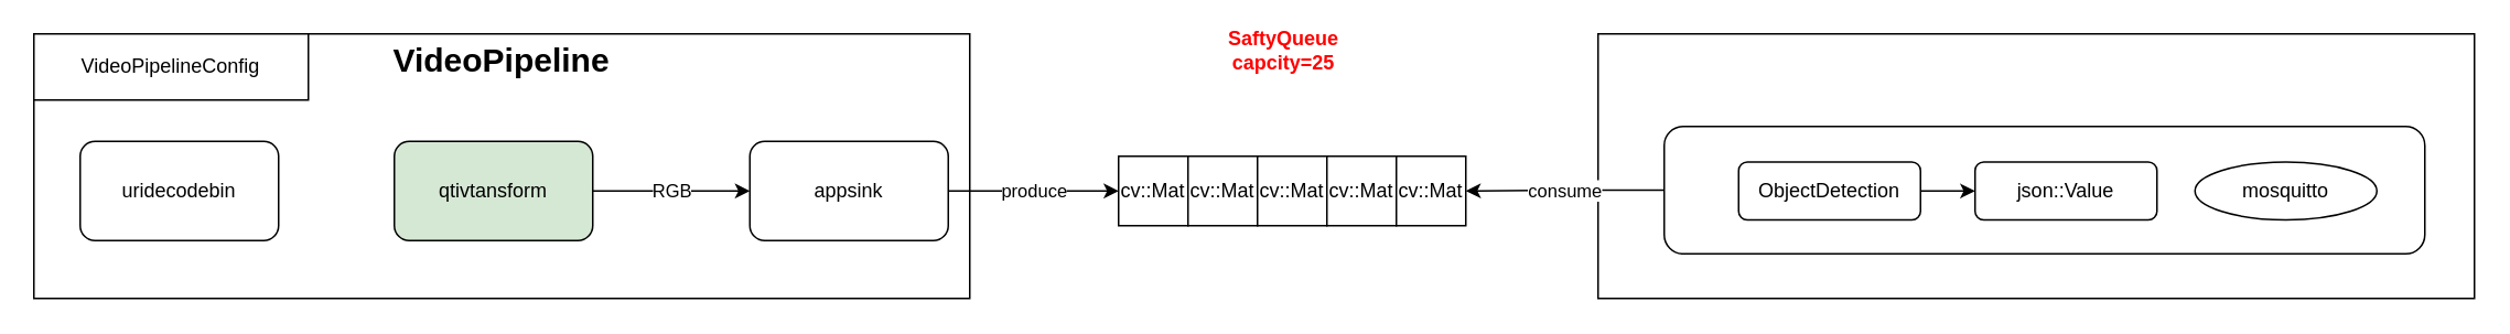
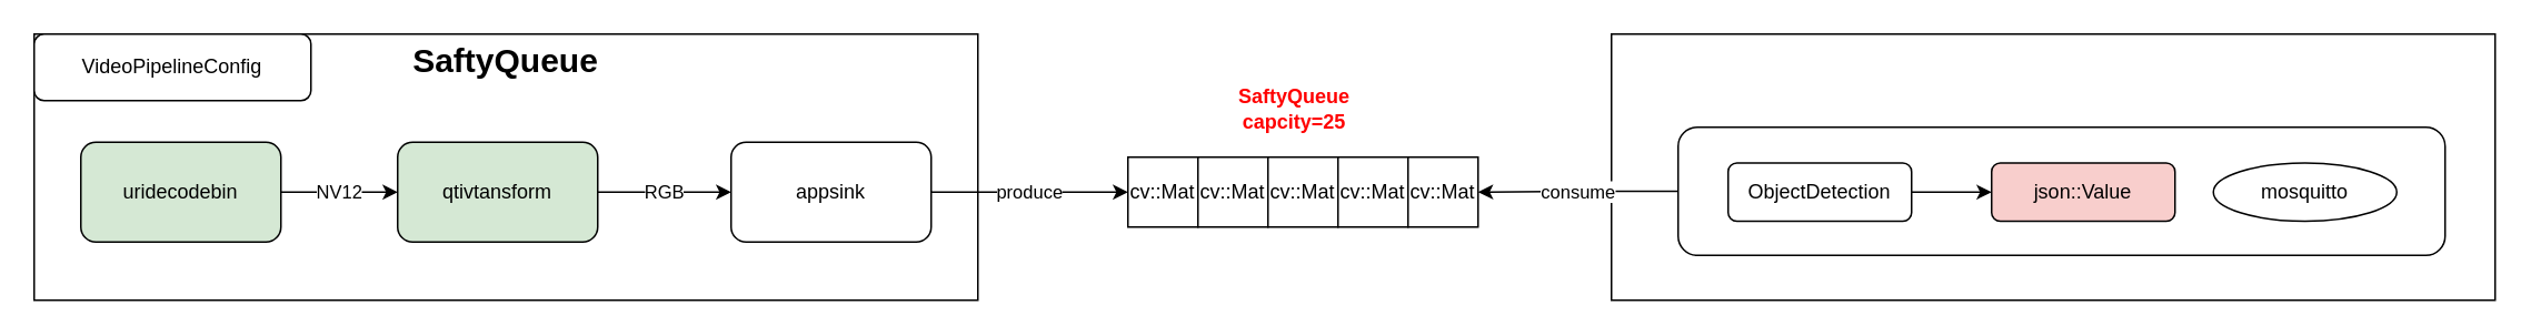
- <mxCell id="13" value="SaftyQueue&lt;br&gt;capcity=25" style="text;html=1;strokeColor=none;fillColor=none;align=center;verticalAlign=middle;whiteSpace=wrap;rounded=0;fontStyle=1;fontColor=#FF0000;" vertex="1" parent="1"><mxGeometry x="746" y="15" width="60" height="30" as="geometry" /></mxCell>
+ <mxCell id="13" value="SaftyQueue&lt;br&gt;capcity=25" style="text;html=1;strokeColor=none;fillColor=none;align=center;verticalAlign=middle;whiteSpace=wrap;rounded=0;fontStyle=1;fontColor=#FF0000;" vertex="1" parent="1"><mxGeometry x="746" y="50" width="60" height="30" as="geometry" /></mxCell>
- <mxCell id="11" value="VideoPipeline" style="text;html=1;strokeColor=none;fillColor=none;align=center;verticalAlign=middle;whiteSpace=wrap;rounded=0;fontStyle=1;fontSize=20;" vertex="1" parent="1"><mxGeometry x="218" y="20" width="170" height="30" as="geometry" /></mxCell>
+ <mxCell id="11" value="SaftyQueue" style="text;html=1;strokeColor=none;fillColor=none;align=center;verticalAlign=middle;whiteSpace=wrap;rounded=0;fontStyle=1;fontSize=20;" vertex="1" parent="1"><mxGeometry x="218" y="20" width="170" height="30" as="geometry" /></mxCell>
- <mxCell id="10" value="VideoPipelineConfig" style="rounded=0;whiteSpace=wrap;html=1;" vertex="1" parent="1"><mxGeometry x="20" y="20" width="166" height="40" as="geometry" /></mxCell>
+ <mxCell id="10" value="VideoPipelineConfig" style="whiteSpace=wrap;html=1;rounded=1;" vertex="1" parent="1"><mxGeometry x="20" y="20" width="166" height="40" as="geometry" /></mxCell>
- <mxCell id="5" value="uridecodebin" style="rounded=1;whiteSpace=wrap;html=1;" vertex="1" parent="1"><mxGeometry x="48" y="85" width="120" height="60" as="geometry" /></mxCell>
+ <mxCell id="5" value="uridecodebin" style="rounded=1;whiteSpace=wrap;html=1;fillColor=#d5e8d4;" vertex="1" parent="1"><mxGeometry x="48" y="85" width="120" height="60" as="geometry" /></mxCell>
+ <mxCell id="4" value="NV12" style="edgeStyle=orthogonalEdgeStyle;rounded=0;orthogonalLoop=1;jettySize=auto;html=1;entryX=0;entryY=0.5;entryDx=0;entryDy=0;" edge="1" parent="1" source="5" target="7"><mxGeometry relative="1" as="geometry" /></mxCell>
- <mxCell id="9" value="appsink" style="rounded=1;whiteSpace=wrap;html=1;" vertex="1" parent="1"><mxGeometry x="453" y="85" width="120" height="60" as="geometry" /></mxCell>
+ <mxCell id="9" value="appsink" style="rounded=1;whiteSpace=wrap;html=1;" vertex="1" parent="1"><mxGeometry x="438" y="85" width="120" height="60" as="geometry" /></mxCell>
- <mxCell id="21" value="ObjectDetection" style="rounded=1;whiteSpace=wrap;html=1;" vertex="1" parent="1"><mxGeometry x="1051" y="97.5" width="110" height="35" as="geometry" /></mxCell>
+ <mxCell id="21" value="ObjectDetection" style="rounded=1;whiteSpace=wrap;html=1;" vertex="1" parent="1"><mxGeometry x="1036" y="97.5" width="110" height="35" as="geometry" /></mxCell>
- <mxCell id="22" value="json::Value" style="rounded=1;whiteSpace=wrap;html=1;" vertex="1" parent="1"><mxGeometry x="1194" y="97.5" width="110" height="35" as="geometry" /></mxCell>
+ <mxCell id="22" value="json::Value" style="rounded=1;whiteSpace=wrap;html=1;fillColor=#f8cecc;" vertex="1" parent="1"><mxGeometry x="1194" y="97.5" width="110" height="35" as="geometry" /></mxCell>
